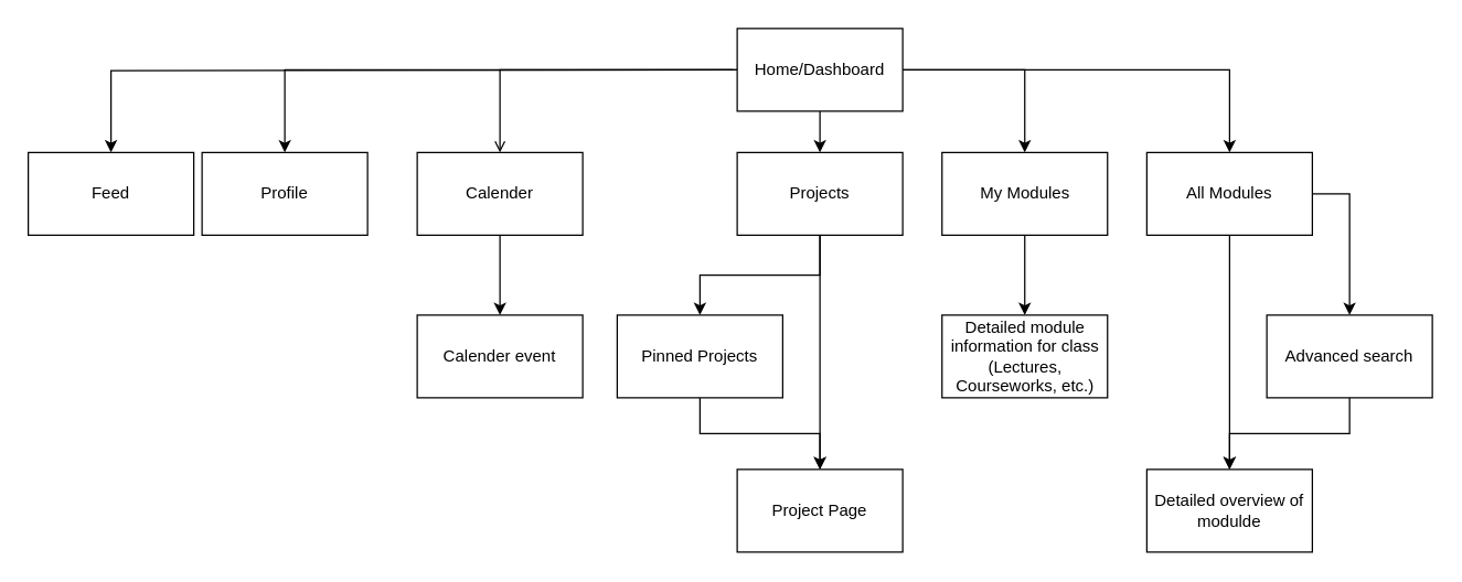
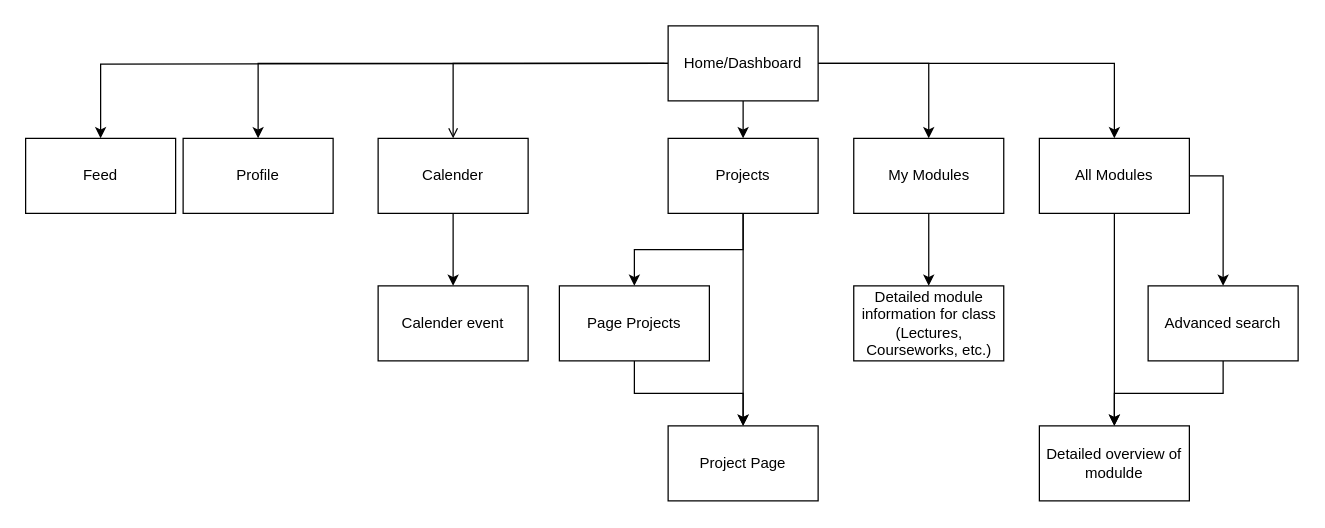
- <mxCell id="25" value="Pinned Projects" style="rounded=0;whiteSpace=wrap;html=1;" vertex="1" parent="1"><mxGeometry x="447" y="228" width="120" height="60" as="geometry" /></mxCell>
+ <mxCell id="25" value="Page Projects" style="rounded=0;whiteSpace=wrap;html=1;" vertex="1" parent="1"><mxGeometry x="447" y="228" width="120" height="60" as="geometry" /></mxCell>
